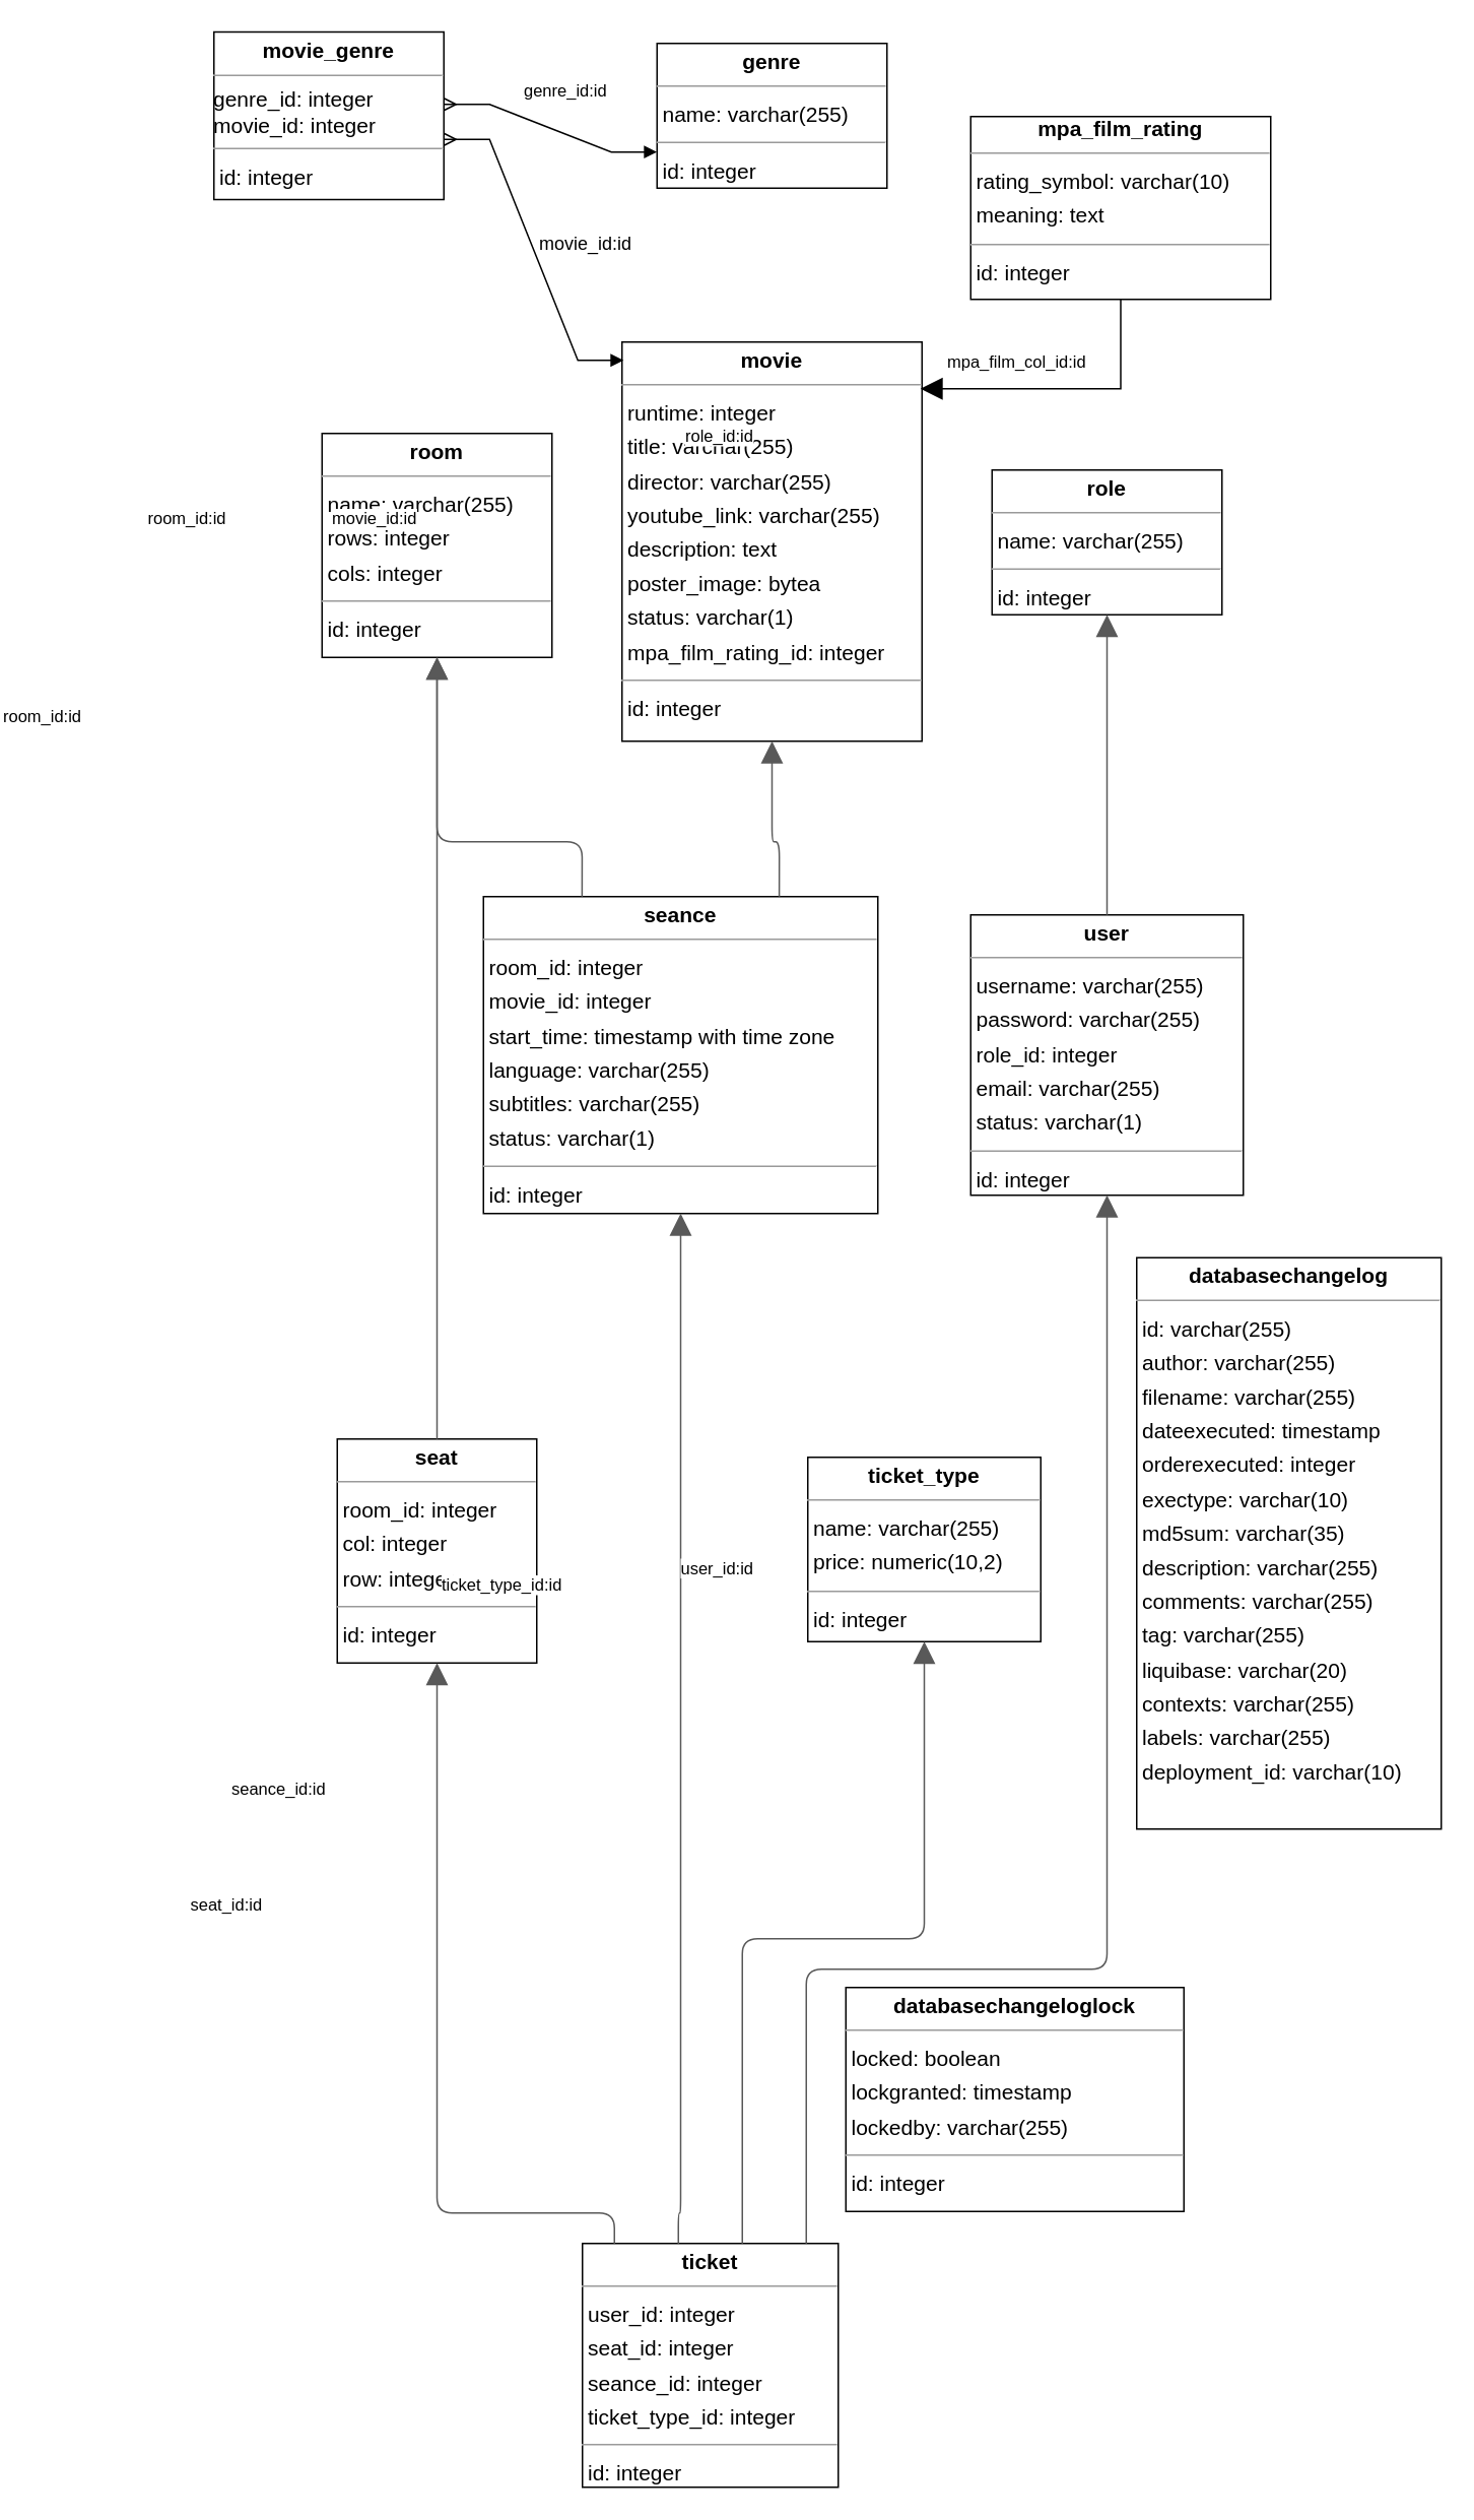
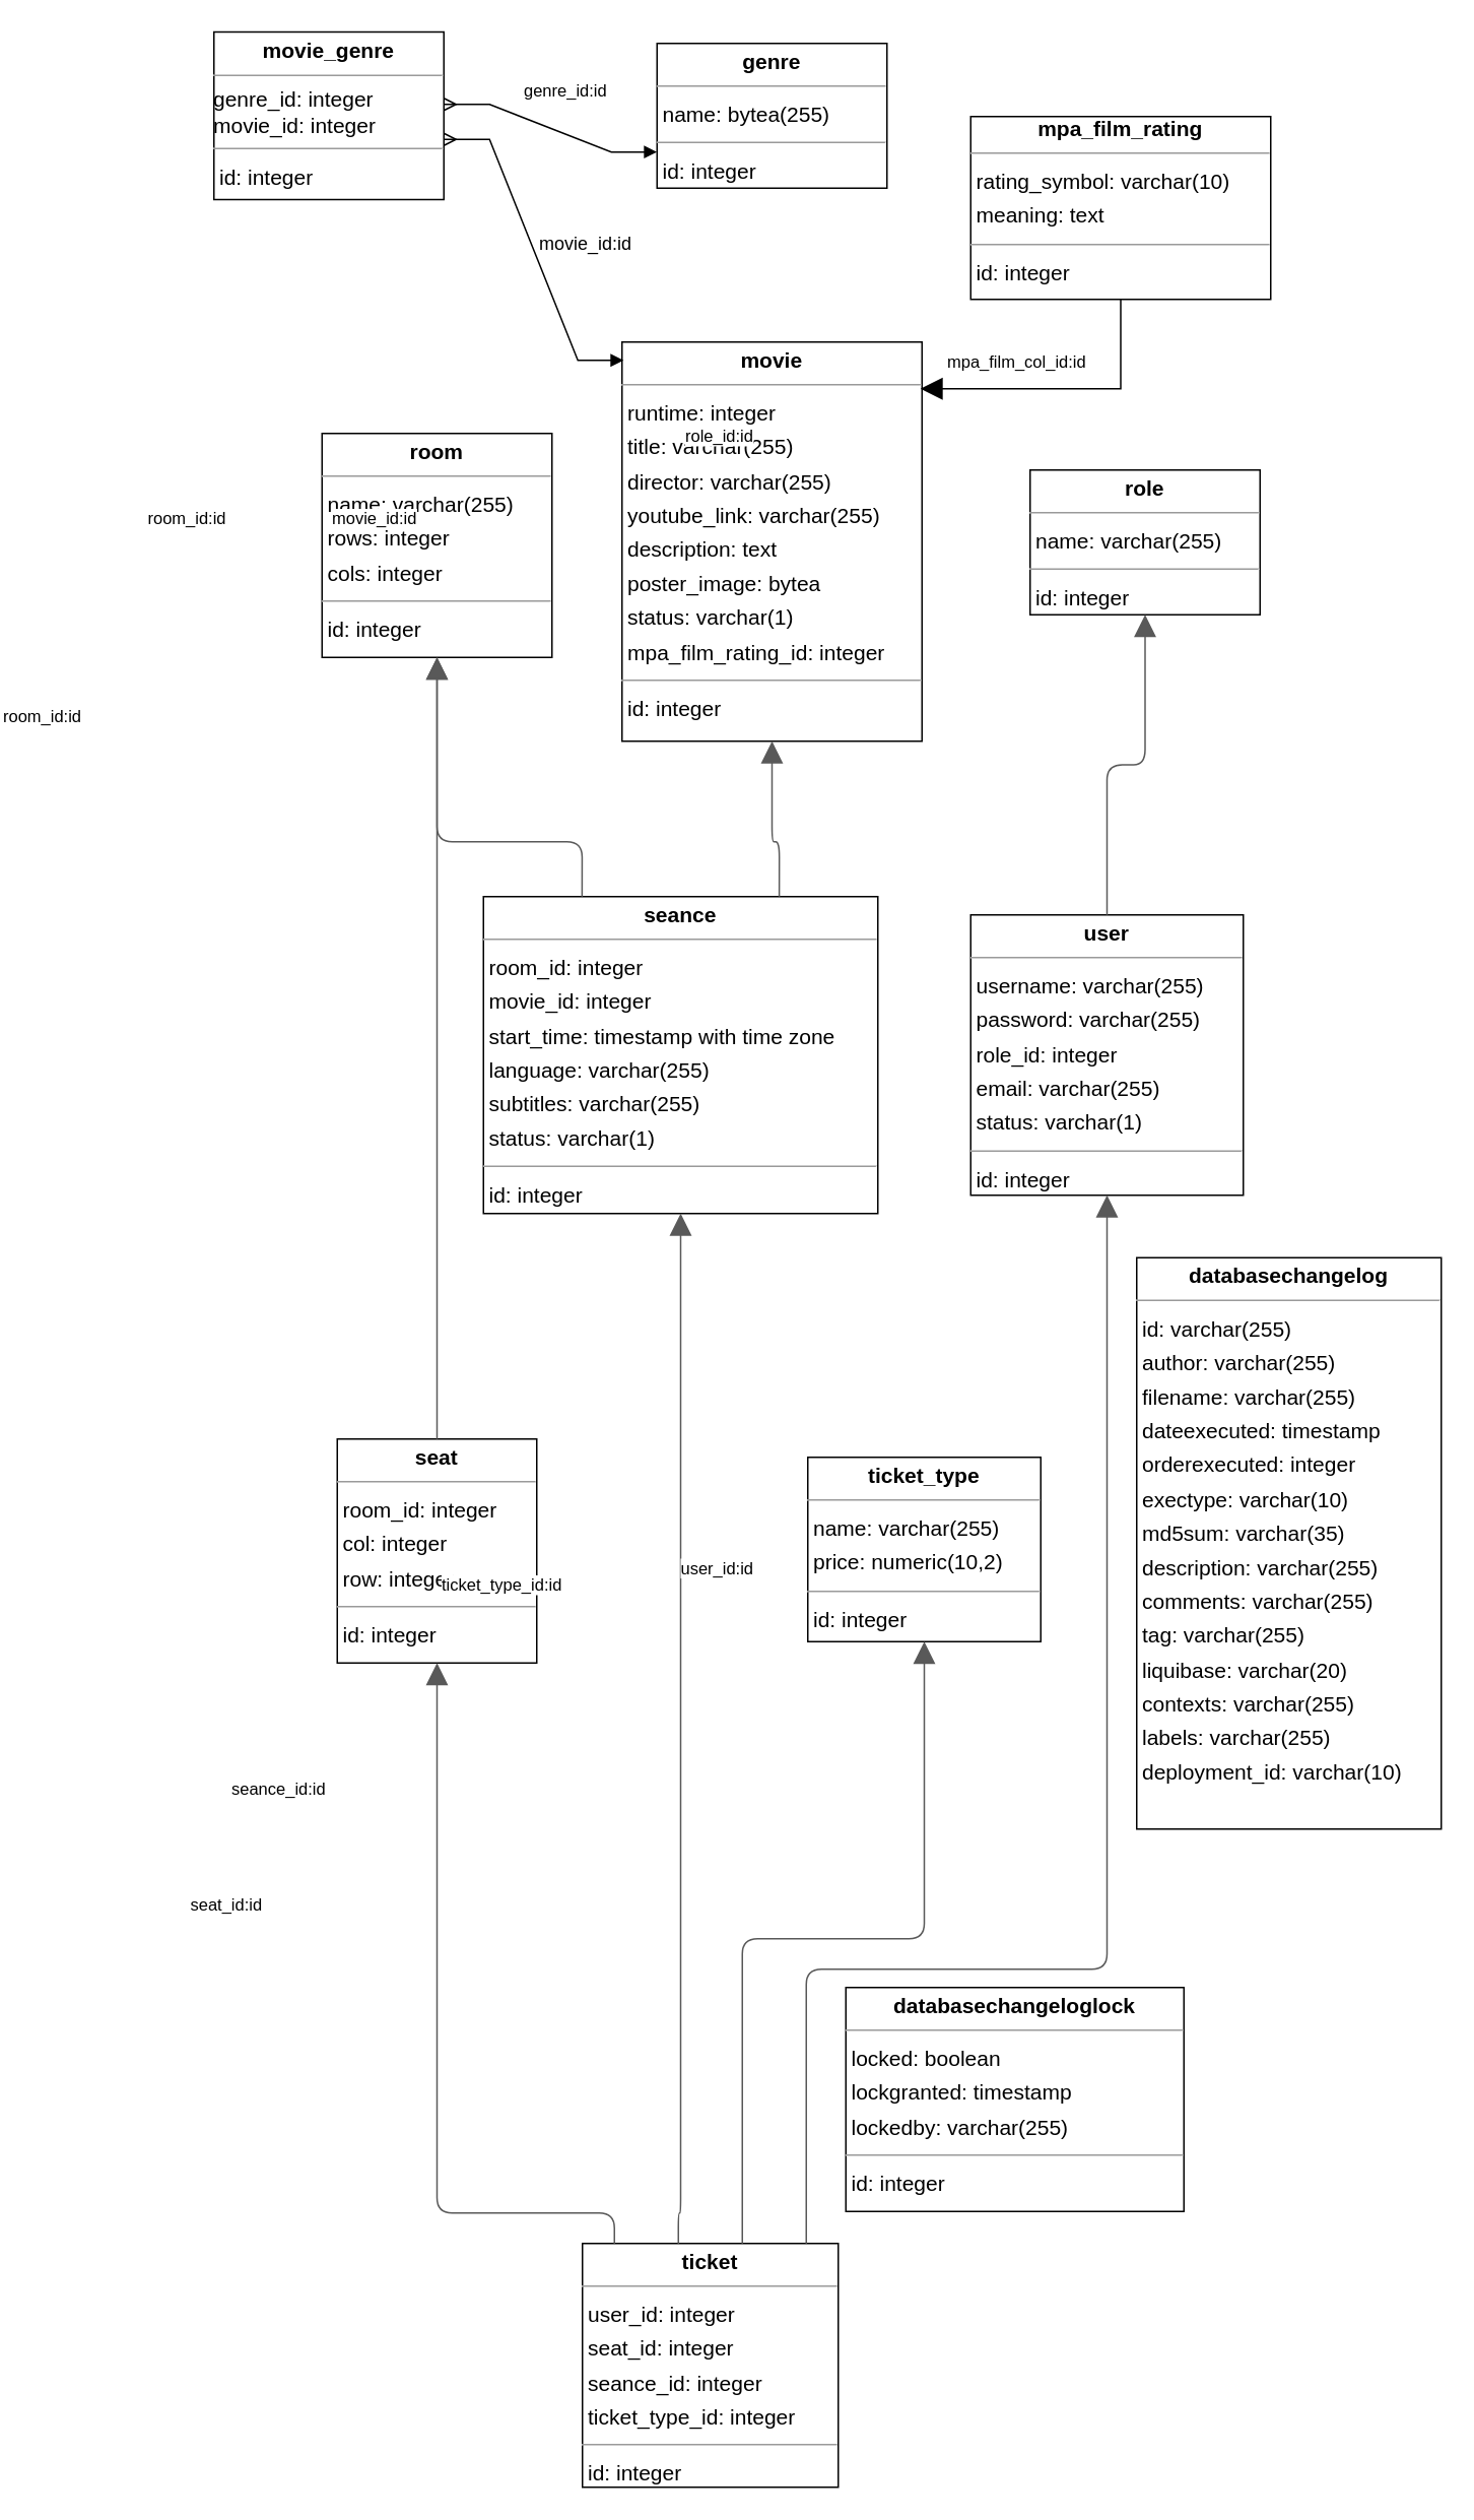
- <mxCell id="4" value="&lt;p style=&quot;margin:0px;margin-top:4px;text-align:center;&quot;&gt;&lt;b&gt;genre&lt;/b&gt;&lt;/p&gt;&lt;hr size=&quot;1&quot;/&gt;&lt;p style=&quot;margin:0 0 0 4px;line-height:1.6;&quot;&gt; name: varchar(255)&lt;/p&gt;&lt;hr size=&quot;1&quot;/&gt;&lt;p style=&quot;margin:0 0 0 4px;line-height:1.6;&quot;&gt; id: integer&lt;/p&gt;" style="verticalAlign=top;align=left;overflow=fill;fontSize=14;fontFamily=Helvetica;html=1;rounded=0;shadow=0;comic=0;labelBackgroundColor=none;strokeWidth=1;" vertex="1" parent="1"><mxGeometry x="311" y="28" width="151" height="95" as="geometry" /></mxCell>
+ <mxCell id="4" value="&lt;p style=&quot;margin:0px;margin-top:4px;text-align:center;&quot;&gt;&lt;b&gt;genre&lt;/b&gt;&lt;/p&gt;&lt;hr size=&quot;1&quot;/&gt;&lt;p style=&quot;margin:0 0 0 4px;line-height:1.6;&quot;&gt; name: bytea(255)&lt;/p&gt;&lt;hr size=&quot;1&quot;/&gt;&lt;p style=&quot;margin:0 0 0 4px;line-height:1.6;&quot;&gt; id: integer&lt;/p&gt;" style="verticalAlign=top;align=left;overflow=fill;fontSize=14;fontFamily=Helvetica;html=1;rounded=0;shadow=0;comic=0;labelBackgroundColor=none;strokeWidth=1;" vertex="1" parent="1"><mxGeometry x="311" y="28" width="151" height="95" as="geometry" /></mxCell>
- <mxCell id="6" value="&lt;p style=&quot;margin:0px;margin-top:4px;text-align:center;&quot;&gt;&lt;b&gt;role&lt;/b&gt;&lt;/p&gt;&lt;hr size=&quot;1&quot;/&gt;&lt;p style=&quot;margin:0 0 0 4px;line-height:1.6;&quot;&gt; name: varchar(255)&lt;/p&gt;&lt;hr size=&quot;1&quot;/&gt;&lt;p style=&quot;margin:0 0 0 4px;line-height:1.6;&quot;&gt; id: integer&lt;/p&gt;" style="verticalAlign=top;align=left;overflow=fill;fontSize=14;fontFamily=Helvetica;html=1;rounded=0;shadow=0;comic=0;labelBackgroundColor=none;strokeWidth=1;" vertex="1" parent="1"><mxGeometry x="531" y="308" width="151" height="95" as="geometry" /></mxCell>
+ <mxCell id="6" value="&lt;p style=&quot;margin:0px;margin-top:4px;text-align:center;&quot;&gt;&lt;b&gt;role&lt;/b&gt;&lt;/p&gt;&lt;hr size=&quot;1&quot;/&gt;&lt;p style=&quot;margin:0 0 0 4px;line-height:1.6;&quot;&gt; name: varchar(255)&lt;/p&gt;&lt;hr size=&quot;1&quot;/&gt;&lt;p style=&quot;margin:0 0 0 4px;line-height:1.6;&quot;&gt; id: integer&lt;/p&gt;" style="verticalAlign=top;align=left;overflow=fill;fontSize=14;fontFamily=Helvetica;html=1;rounded=0;shadow=0;comic=0;labelBackgroundColor=none;strokeWidth=1;" vertex="1" parent="1"><mxGeometry x="556" y="308" width="151" height="95" as="geometry" /></mxCell>
